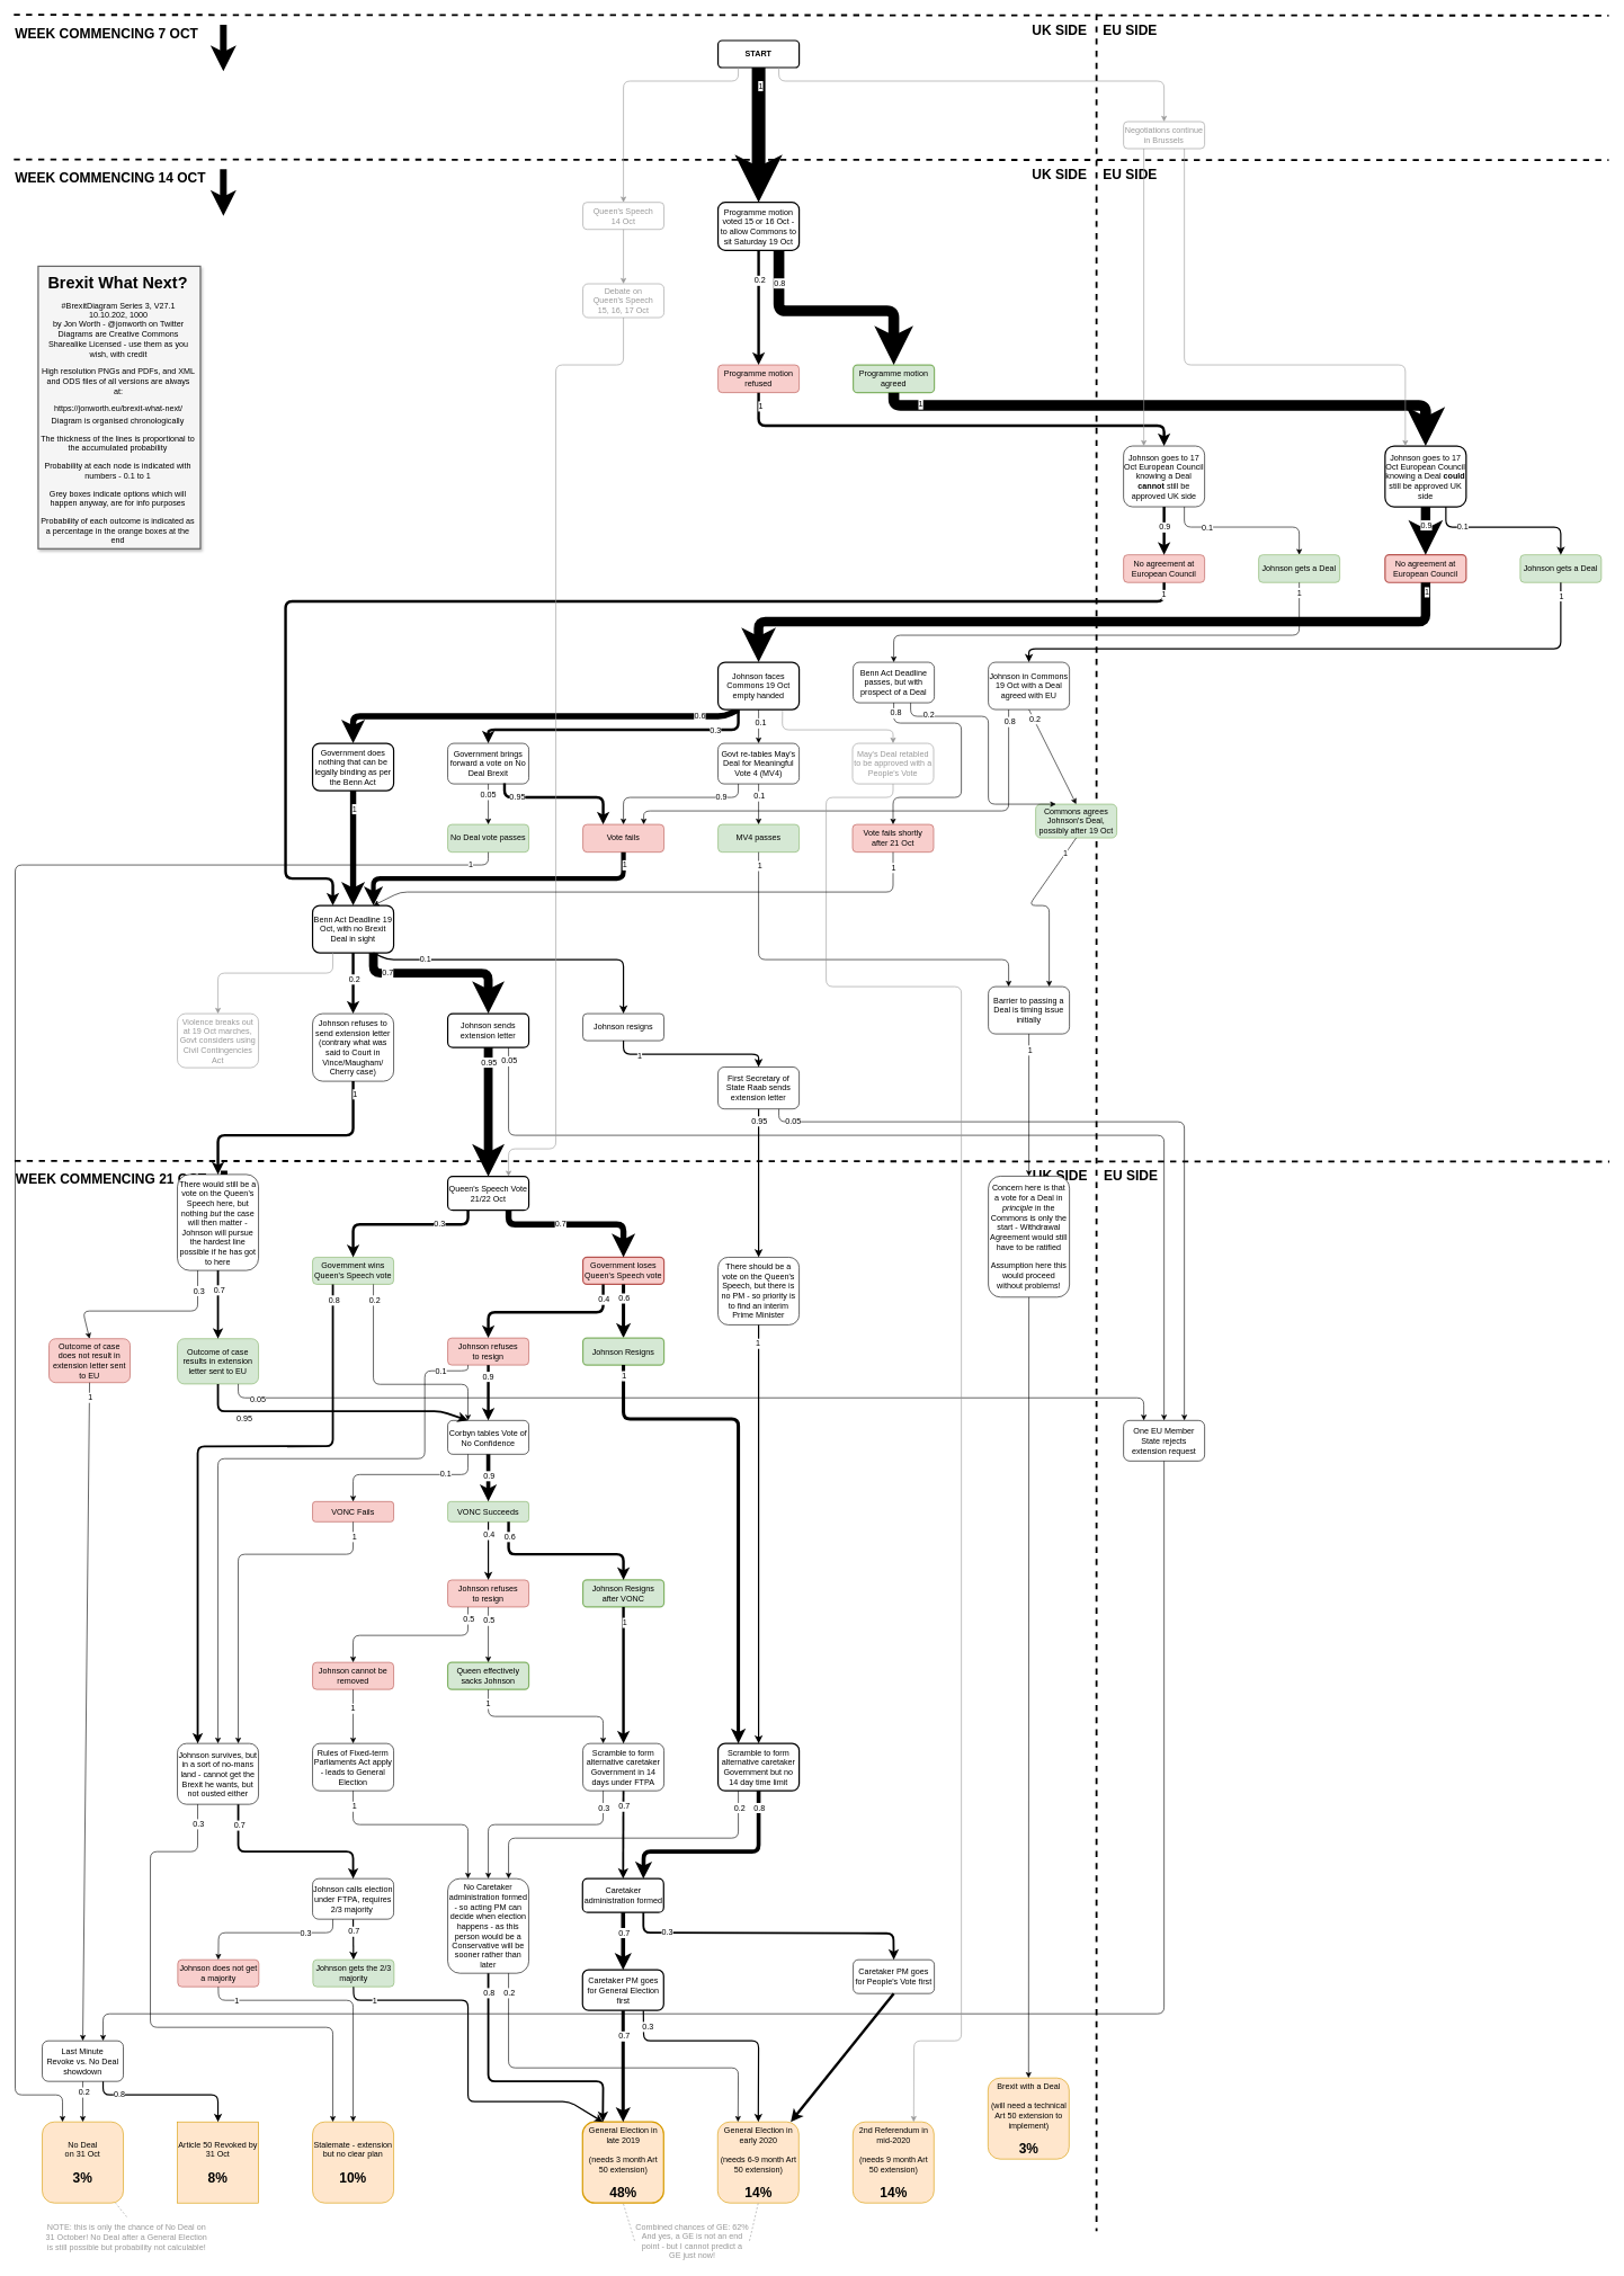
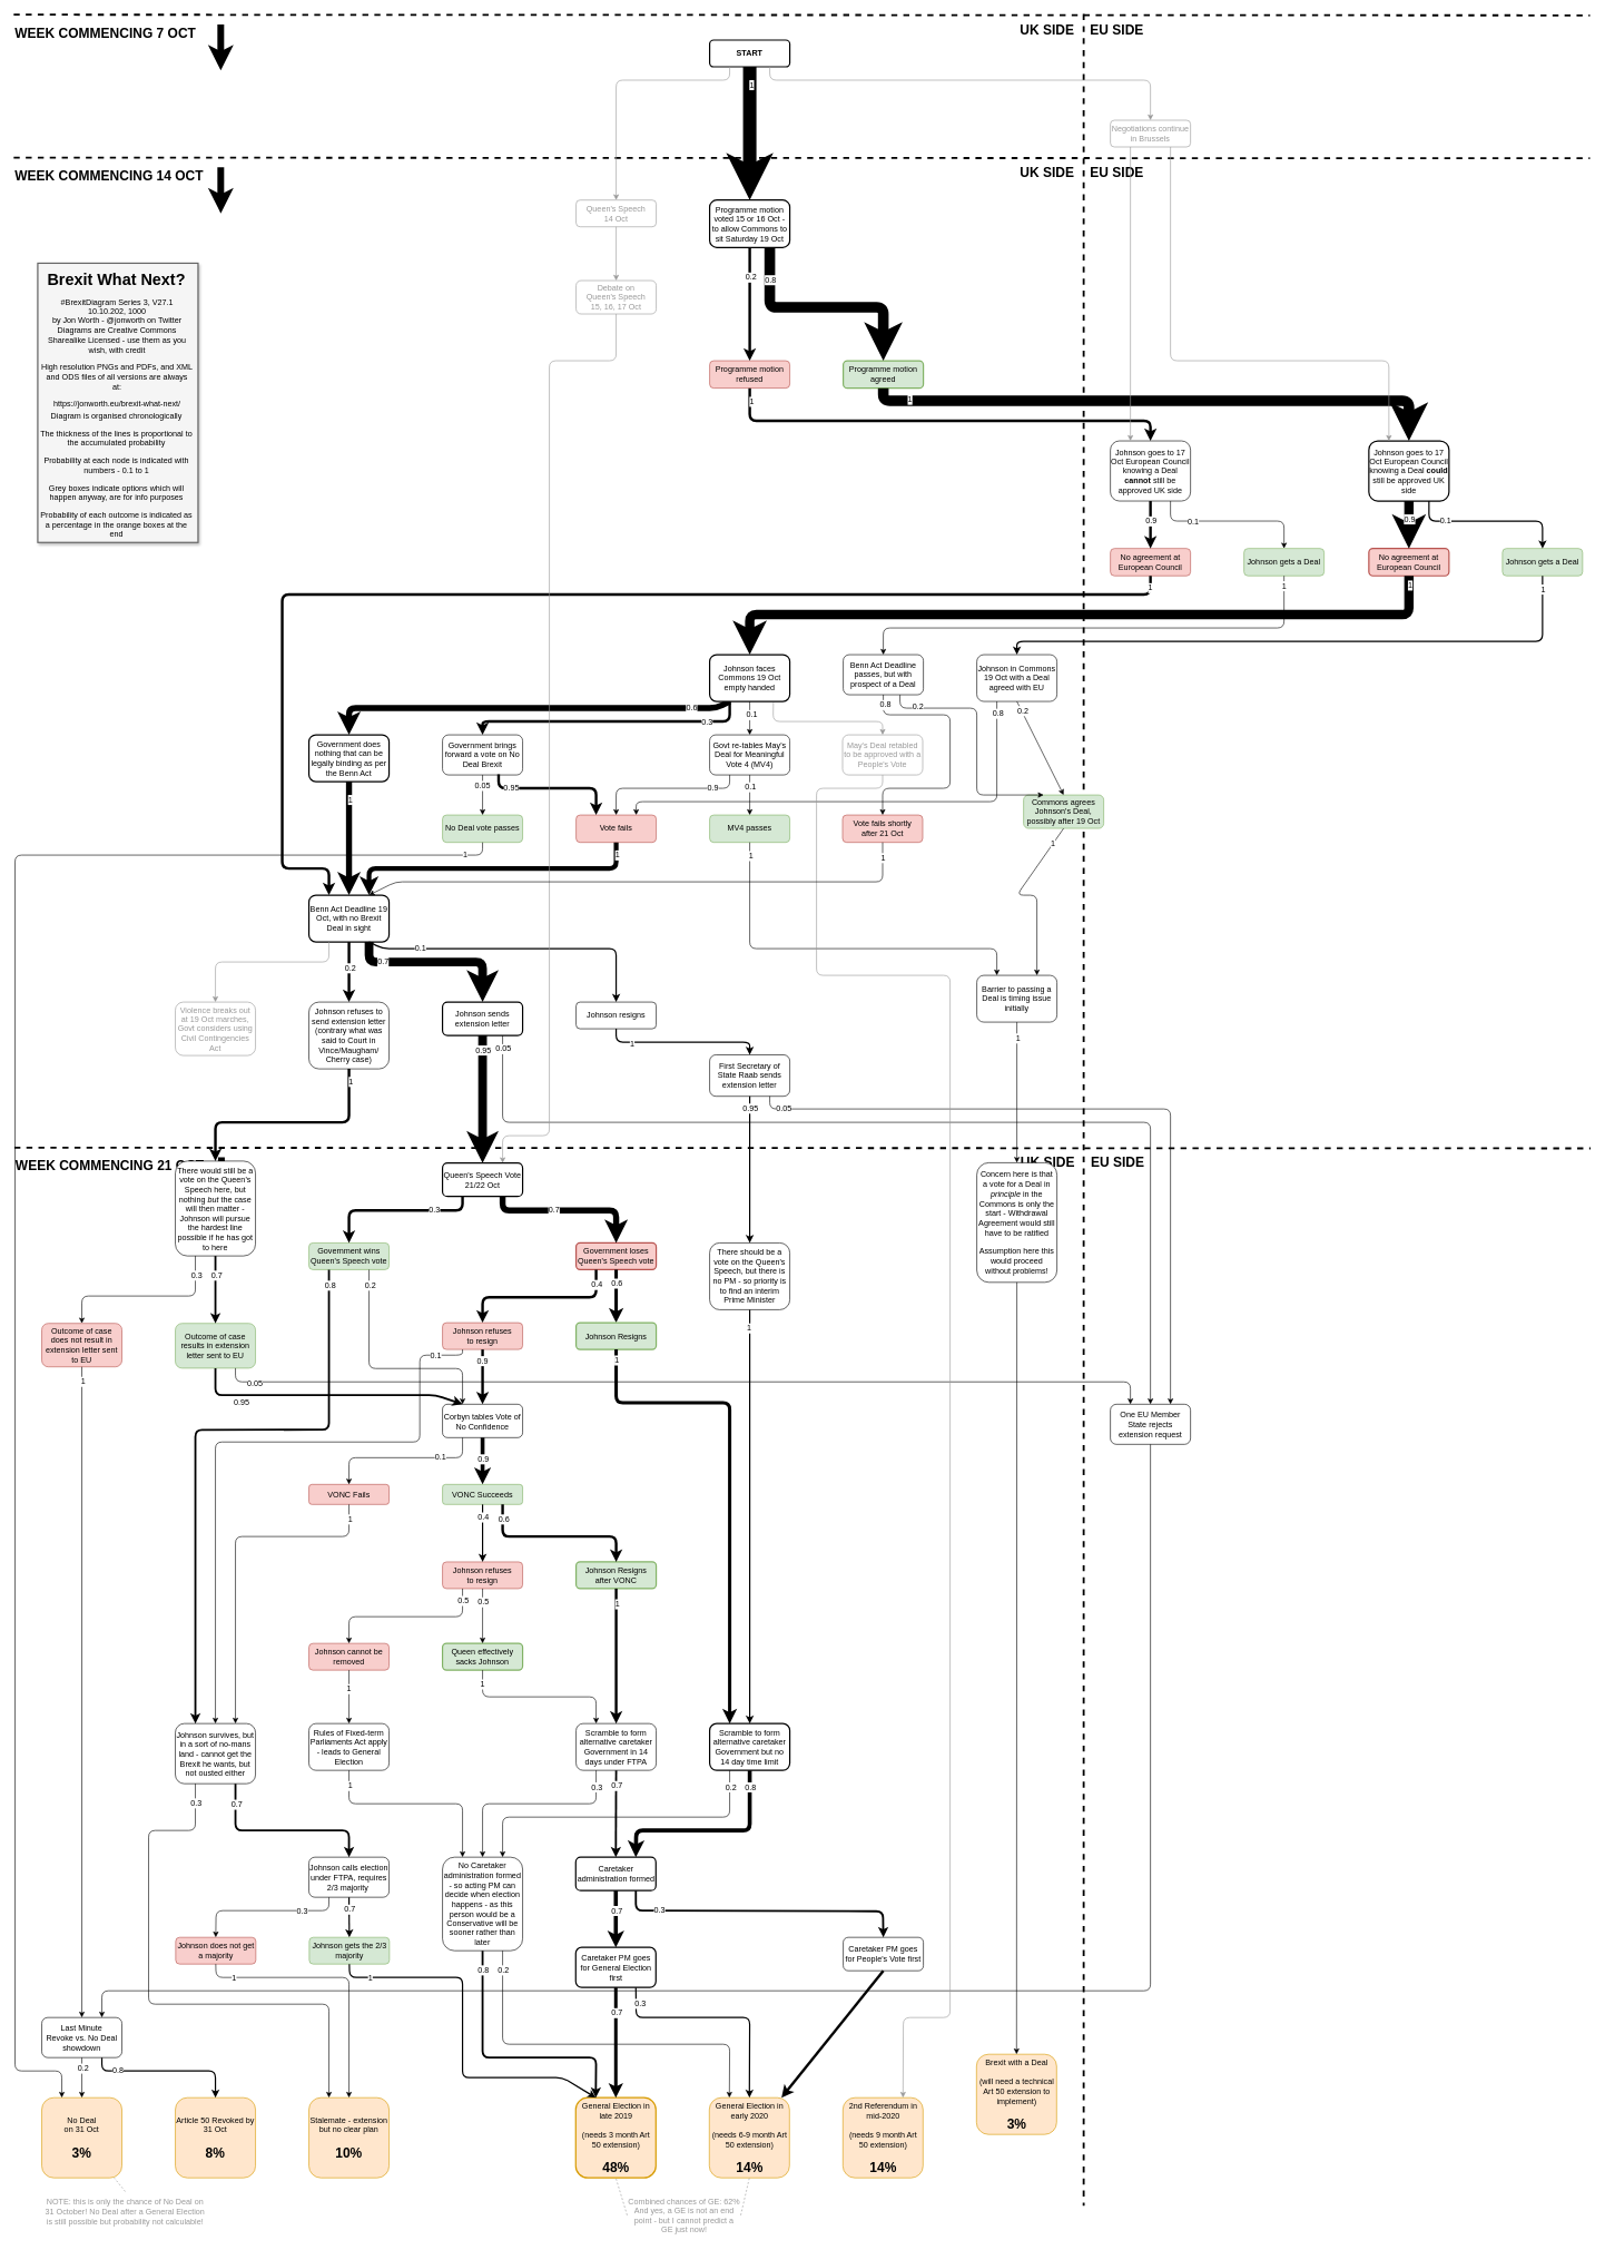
- <mxCell id="222" value="Outcome of case does not result in extension letter sent to EU" style="rounded=1;whiteSpace=wrap;html=1;fillColor=#f8cecc;strokeColor=#b85450;" parent="1" vertex="1"><mxGeometry x="72" y="1980.5" width="120" height="65" as="geometry" /></mxCell>
+ <mxCell id="222" value="Outcome of case does not result in extension letter sent to EU" style="rounded=1;whiteSpace=wrap;html=1;fillColor=#f8cecc;strokeColor=#b85450;" parent="1" vertex="1"><mxGeometry x="62" y="1980.5" width="120" height="65" as="geometry" /></mxCell>
- <mxCell id="47" value="Article 50 Revoked by 31 Oct&lt;br&gt;&lt;br&gt;&lt;b&gt;&lt;font style=&quot;font-size: 20px&quot;&gt;8%&lt;/font&gt;&lt;/b&gt;" style="whiteSpace=wrap;html=1;fillColor=#ffe6cc;strokeColor=#d79b00;rounded=0;" parent="1" vertex="1"><mxGeometry x="262" y="3139.5" width="120" height="120" as="geometry" /></mxCell>
+ <mxCell id="47" value="Article 50 Revoked by 31 Oct&lt;br&gt;&lt;br&gt;&lt;b&gt;&lt;font style=&quot;font-size: 20px&quot;&gt;8%&lt;/font&gt;&lt;/b&gt;" style="rounded=1;whiteSpace=wrap;html=1;fillColor=#ffe6cc;strokeColor=#d79b00;" parent="1" vertex="1"><mxGeometry x="262" y="3139.5" width="120" height="120" as="geometry" /></mxCell>
